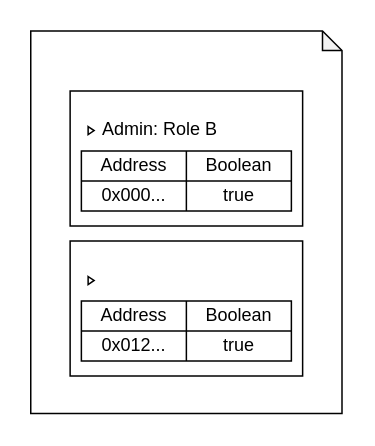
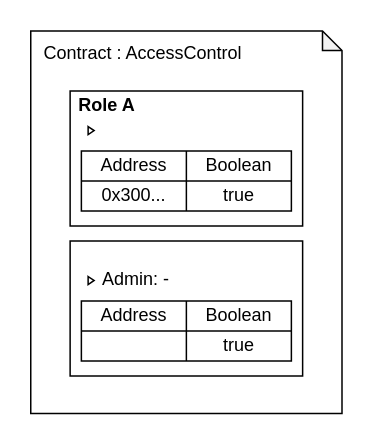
+ <mxCell id="4" value="Contract : AccessControl" style="text;html=1;strokeColor=none;fillColor=none;align=center;verticalAlign=middle;whiteSpace=wrap;rounded=0;" vertex="1" parent="1"><mxGeometry x="20" y="20" width="150" height="30" as="geometry" /></mxCell>
+ <mxCell id="5" value="Role A" style="text;html=1;strokeColor=none;fillColor=none;align=center;verticalAlign=middle;whiteSpace=wrap;rounded=0;fontStyle=1" vertex="1" parent="1"><mxGeometry x="46.25" y="60" width="50" height="20" as="geometry" /></mxCell>
- <mxCell id="12" value="Admin: Role B" style="text;html=1;strokeColor=none;fillColor=none;align=left;verticalAlign=middle;whiteSpace=wrap;rounded=0;" vertex="1" parent="1"><mxGeometry x="66.25" y="80" width="86" height="12.67" as="geometry" /></mxCell>
- <mxCell id="10" value="0x000..." style="text;html=1;strokeColor=none;fillColor=none;align=center;verticalAlign=middle;whiteSpace=wrap;rounded=0;" vertex="1" parent="6"><mxGeometry y="20" width="70" height="20" as="geometry" /></mxCell>
+ <mxCell id="10" value="0x300..." style="text;html=1;strokeColor=none;fillColor=none;align=center;verticalAlign=middle;whiteSpace=wrap;rounded=0;" vertex="1" parent="6"><mxGeometry y="20" width="70" height="20" as="geometry" /></mxCell>
+ <mxCell id="21" value="Admin: -" style="text;html=1;strokeColor=none;fillColor=none;align=left;verticalAlign=middle;whiteSpace=wrap;rounded=0;" vertex="1" parent="1"><mxGeometry x="66.25" y="180" width="86" height="12.67" as="geometry" /></mxCell>
- <mxCell id="19" value="0x012..." style="text;html=1;strokeColor=none;fillColor=none;align=center;verticalAlign=middle;whiteSpace=wrap;rounded=0;" vertex="1" parent="15"><mxGeometry y="20" width="70" height="20" as="geometry" /></mxCell>
